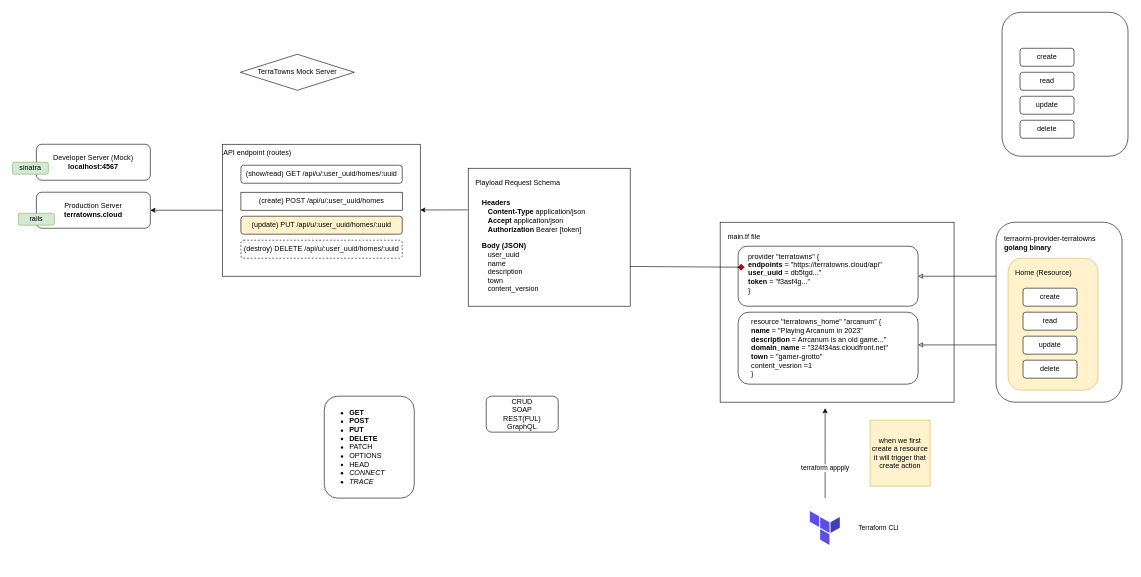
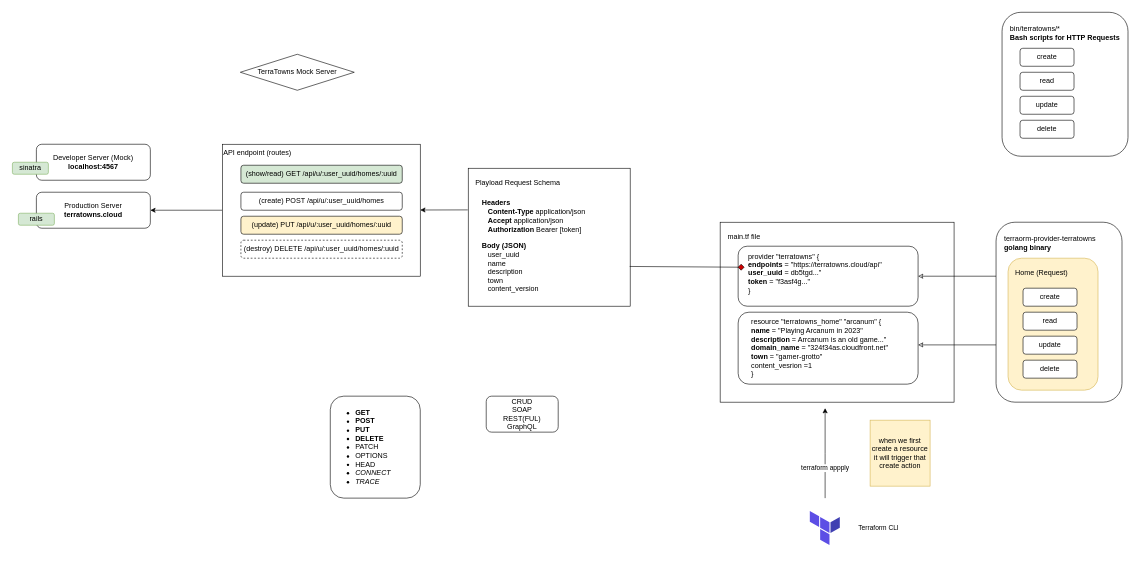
+ <mxCell id="19" value="&lt;div style=&quot;text-align: left;&quot;&gt;&lt;span style=&quot;background-color: initial;&quot;&gt;bin/terratowns/*&lt;/span&gt;&lt;/div&gt;&lt;b&gt;&lt;div style=&quot;text-align: left;&quot;&gt;Bash scripts for HTTP Requests&lt;/div&gt;&lt;/b&gt;" style="text;strokeColor=none;align=center;fillColor=none;html=1;verticalAlign=middle;whiteSpace=wrap;rounded=0;" vertex="1" parent="1"><mxGeometry x="1680" y="40" width="190" height="30" as="geometry" /></mxCell>
- <mxCell id="26" value="(show/read) GET /api/u/:user_uuid/homes/:uuid" style="rounded=1;whiteSpace=wrap;html=1;align=center;" vertex="1" parent="1"><mxGeometry x="401" y="275" width="269" height="30" as="geometry" /></mxCell>
+ <mxCell id="26" value="(show/read) GET /api/u/:user_uuid/homes/:uuid" style="rounded=1;whiteSpace=wrap;html=1;align=center;fillColor=#d5e8d4;" vertex="1" parent="1"><mxGeometry x="401" y="275" width="269" height="30" as="geometry" /></mxCell>
- <mxCell id="27" value="(create) POST /api/u/:user_uuid/homes" style="whiteSpace=wrap;html=1;align=center;rounded=0;" vertex="1" parent="1"><mxGeometry x="401" y="320" width="269" height="30" as="geometry" /></mxCell>
+ <mxCell id="27" value="(create) POST /api/u/:user_uuid/homes" style="rounded=1;whiteSpace=wrap;html=1;align=center;" vertex="1" parent="1"><mxGeometry x="401" y="320" width="269" height="30" as="geometry" /></mxCell>
- <mxCell id="10" value="Home (Resource)" style="text;strokeColor=none;align=left;fillColor=none;html=1;verticalAlign=middle;whiteSpace=wrap;rounded=0;" vertex="1" parent="1"><mxGeometry x="1690" y="440" width="130" height="30" as="geometry" /></mxCell>
+ <mxCell id="10" value="Home (Request)" style="text;strokeColor=none;align=left;fillColor=none;html=1;verticalAlign=middle;whiteSpace=wrap;rounded=0;" vertex="1" parent="1"><mxGeometry x="1690" y="440" width="130" height="30" as="geometry" /></mxCell>
- <mxCell id="47" value="&lt;ul&gt;&lt;li&gt;&lt;b&gt;GET&lt;/b&gt;&lt;/li&gt;&lt;li&gt;&lt;b&gt;POST&lt;/b&gt;&lt;/li&gt;&lt;li&gt;&lt;b&gt;PUT&lt;/b&gt;&lt;/li&gt;&lt;li&gt;&lt;b&gt;DELETE&lt;/b&gt;&lt;/li&gt;&lt;li&gt;PATCH&lt;/li&gt;&lt;li&gt;OPTIONS&lt;/li&gt;&lt;li&gt;HEAD&lt;/li&gt;&lt;li&gt;&lt;i&gt;CONNECT&lt;/i&gt;&lt;/li&gt;&lt;li&gt;&lt;i&gt;TRACE&lt;/i&gt;&lt;/li&gt;&lt;/ul&gt;" style="rounded=1;whiteSpace=wrap;html=1;align=left;" vertex="1" parent="1"><mxGeometry x="540" y="660" width="150" height="170" as="geometry" /></mxCell>
+ <mxCell id="47" value="&lt;ul&gt;&lt;li&gt;&lt;b&gt;GET&lt;/b&gt;&lt;/li&gt;&lt;li&gt;&lt;b&gt;POST&lt;/b&gt;&lt;/li&gt;&lt;li&gt;&lt;b&gt;PUT&lt;/b&gt;&lt;/li&gt;&lt;li&gt;&lt;b&gt;DELETE&lt;/b&gt;&lt;/li&gt;&lt;li&gt;PATCH&lt;/li&gt;&lt;li&gt;OPTIONS&lt;/li&gt;&lt;li&gt;HEAD&lt;/li&gt;&lt;li&gt;&lt;i&gt;CONNECT&lt;/i&gt;&lt;/li&gt;&lt;li&gt;&lt;i&gt;TRACE&lt;/i&gt;&lt;/li&gt;&lt;/ul&gt;" style="rounded=1;whiteSpace=wrap;html=1;align=left;" vertex="1" parent="1"><mxGeometry x="550" y="660" width="150" height="170" as="geometry" /></mxCell>
